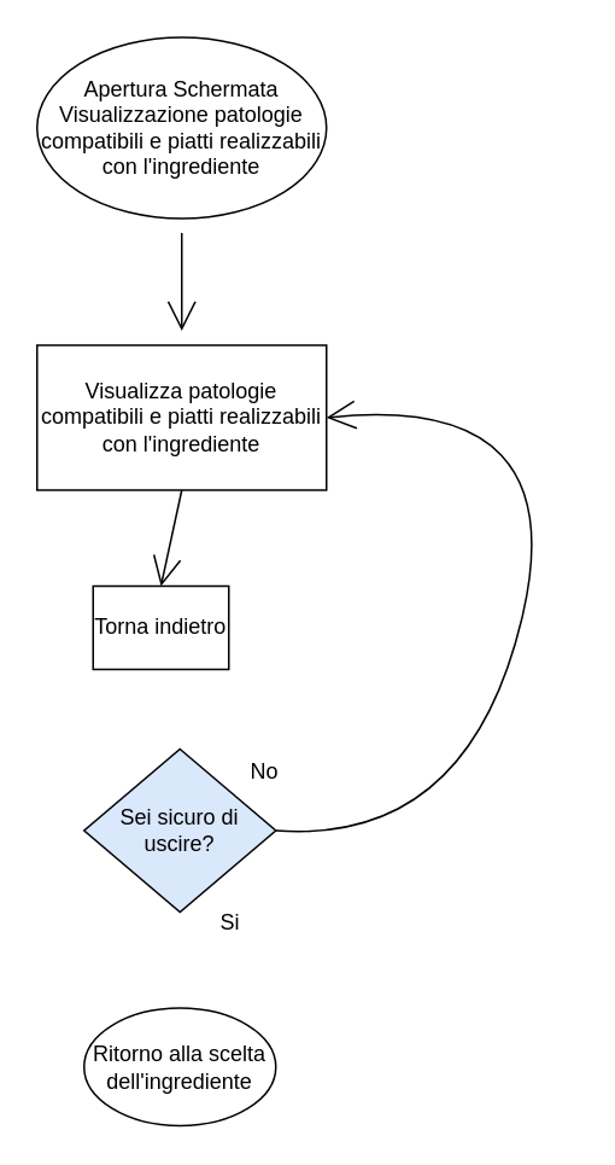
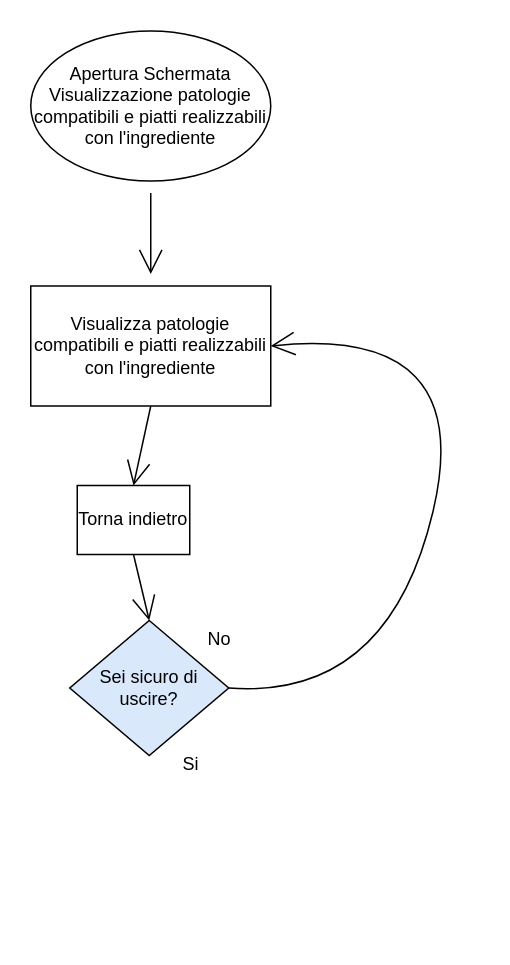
+ <mxCell id="8" value="" style="edgeStyle=none;orthogonalLoop=1;jettySize=auto;html=1;rounded=0;endArrow=open;startSize=14;endSize=14;sourcePerimeterSpacing=8;targetPerimeterSpacing=8;curved=1;exitX=0.5;exitY=1;exitDx=0;exitDy=0;entryX=0.5;entryY=0;entryDx=0;entryDy=0;" edge="1" parent="1" source="5" target="7"><mxGeometry width="120" relative="1" as="geometry"><mxPoint x="223" y="256" as="sourcePoint" /><mxPoint x="343" y="256" as="targetPoint" /><Array as="points" /></mxGeometry></mxCell>
- <mxCell id="10" value="Ritorno alla scelta dell'ingrediente" style="ellipse;whiteSpace=wrap;html=1;hachureGap=4;" vertex="1" parent="1"><mxGeometry x="46" y="556" width="106" height="65" as="geometry" /></mxCell>
